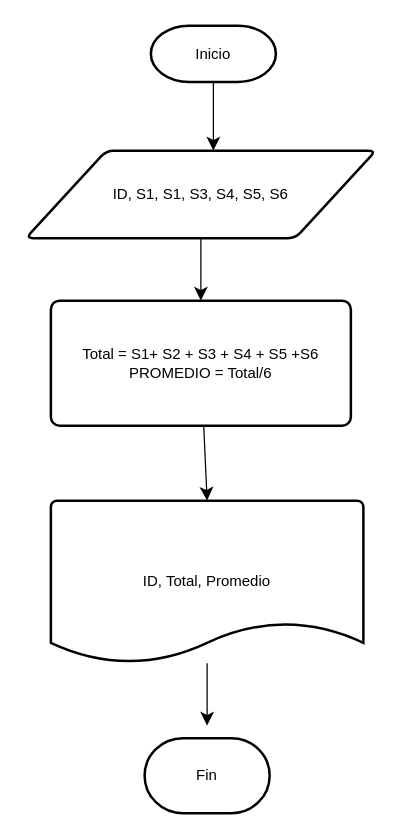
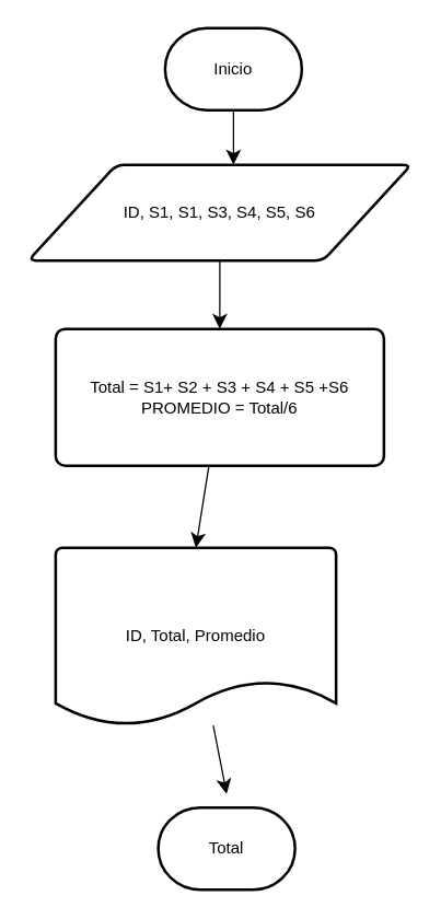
- <mxCell id="3" value="Inicio" style="strokeWidth=2;html=1;shape=mxgraph.flowchart.terminator;whiteSpace=wrap;" vertex="1" parent="1"><mxGeometry x="120" y="20" width="100" height="45" as="geometry" /></mxCell>
+ <mxCell id="3" value="Inicio" style="strokeWidth=2;html=1;shape=mxgraph.flowchart.terminator;whiteSpace=wrap;" vertex="1" parent="1"><mxGeometry x="120" y="20" width="100" height="60" as="geometry" /></mxCell>
- <mxCell id="10" value="ID, Total, Promedio" style="strokeWidth=2;html=1;shape=mxgraph.flowchart.document2;whiteSpace=wrap;size=0.25;" vertex="1" parent="1"><mxGeometry x="40" y="400" width="250" height="130" as="geometry" /></mxCell>
+ <mxCell id="10" value="ID, Total, Promedio" style="strokeWidth=2;html=1;shape=mxgraph.flowchart.document2;whiteSpace=wrap;size=0.25;" vertex="1" parent="1"><mxGeometry x="40" y="400" width="205" height="130" as="geometry" /></mxCell>
- <mxCell id="11" value="Fin" style="strokeWidth=2;html=1;shape=mxgraph.flowchart.terminator;whiteSpace=wrap;" vertex="1" parent="1"><mxGeometry x="115" y="590" width="100" height="60" as="geometry" /></mxCell>
+ <mxCell id="11" value="Total" style="strokeWidth=2;html=1;shape=mxgraph.flowchart.terminator;whiteSpace=wrap;" vertex="1" parent="1"><mxGeometry x="115" y="590" width="100" height="60" as="geometry" /></mxCell>
